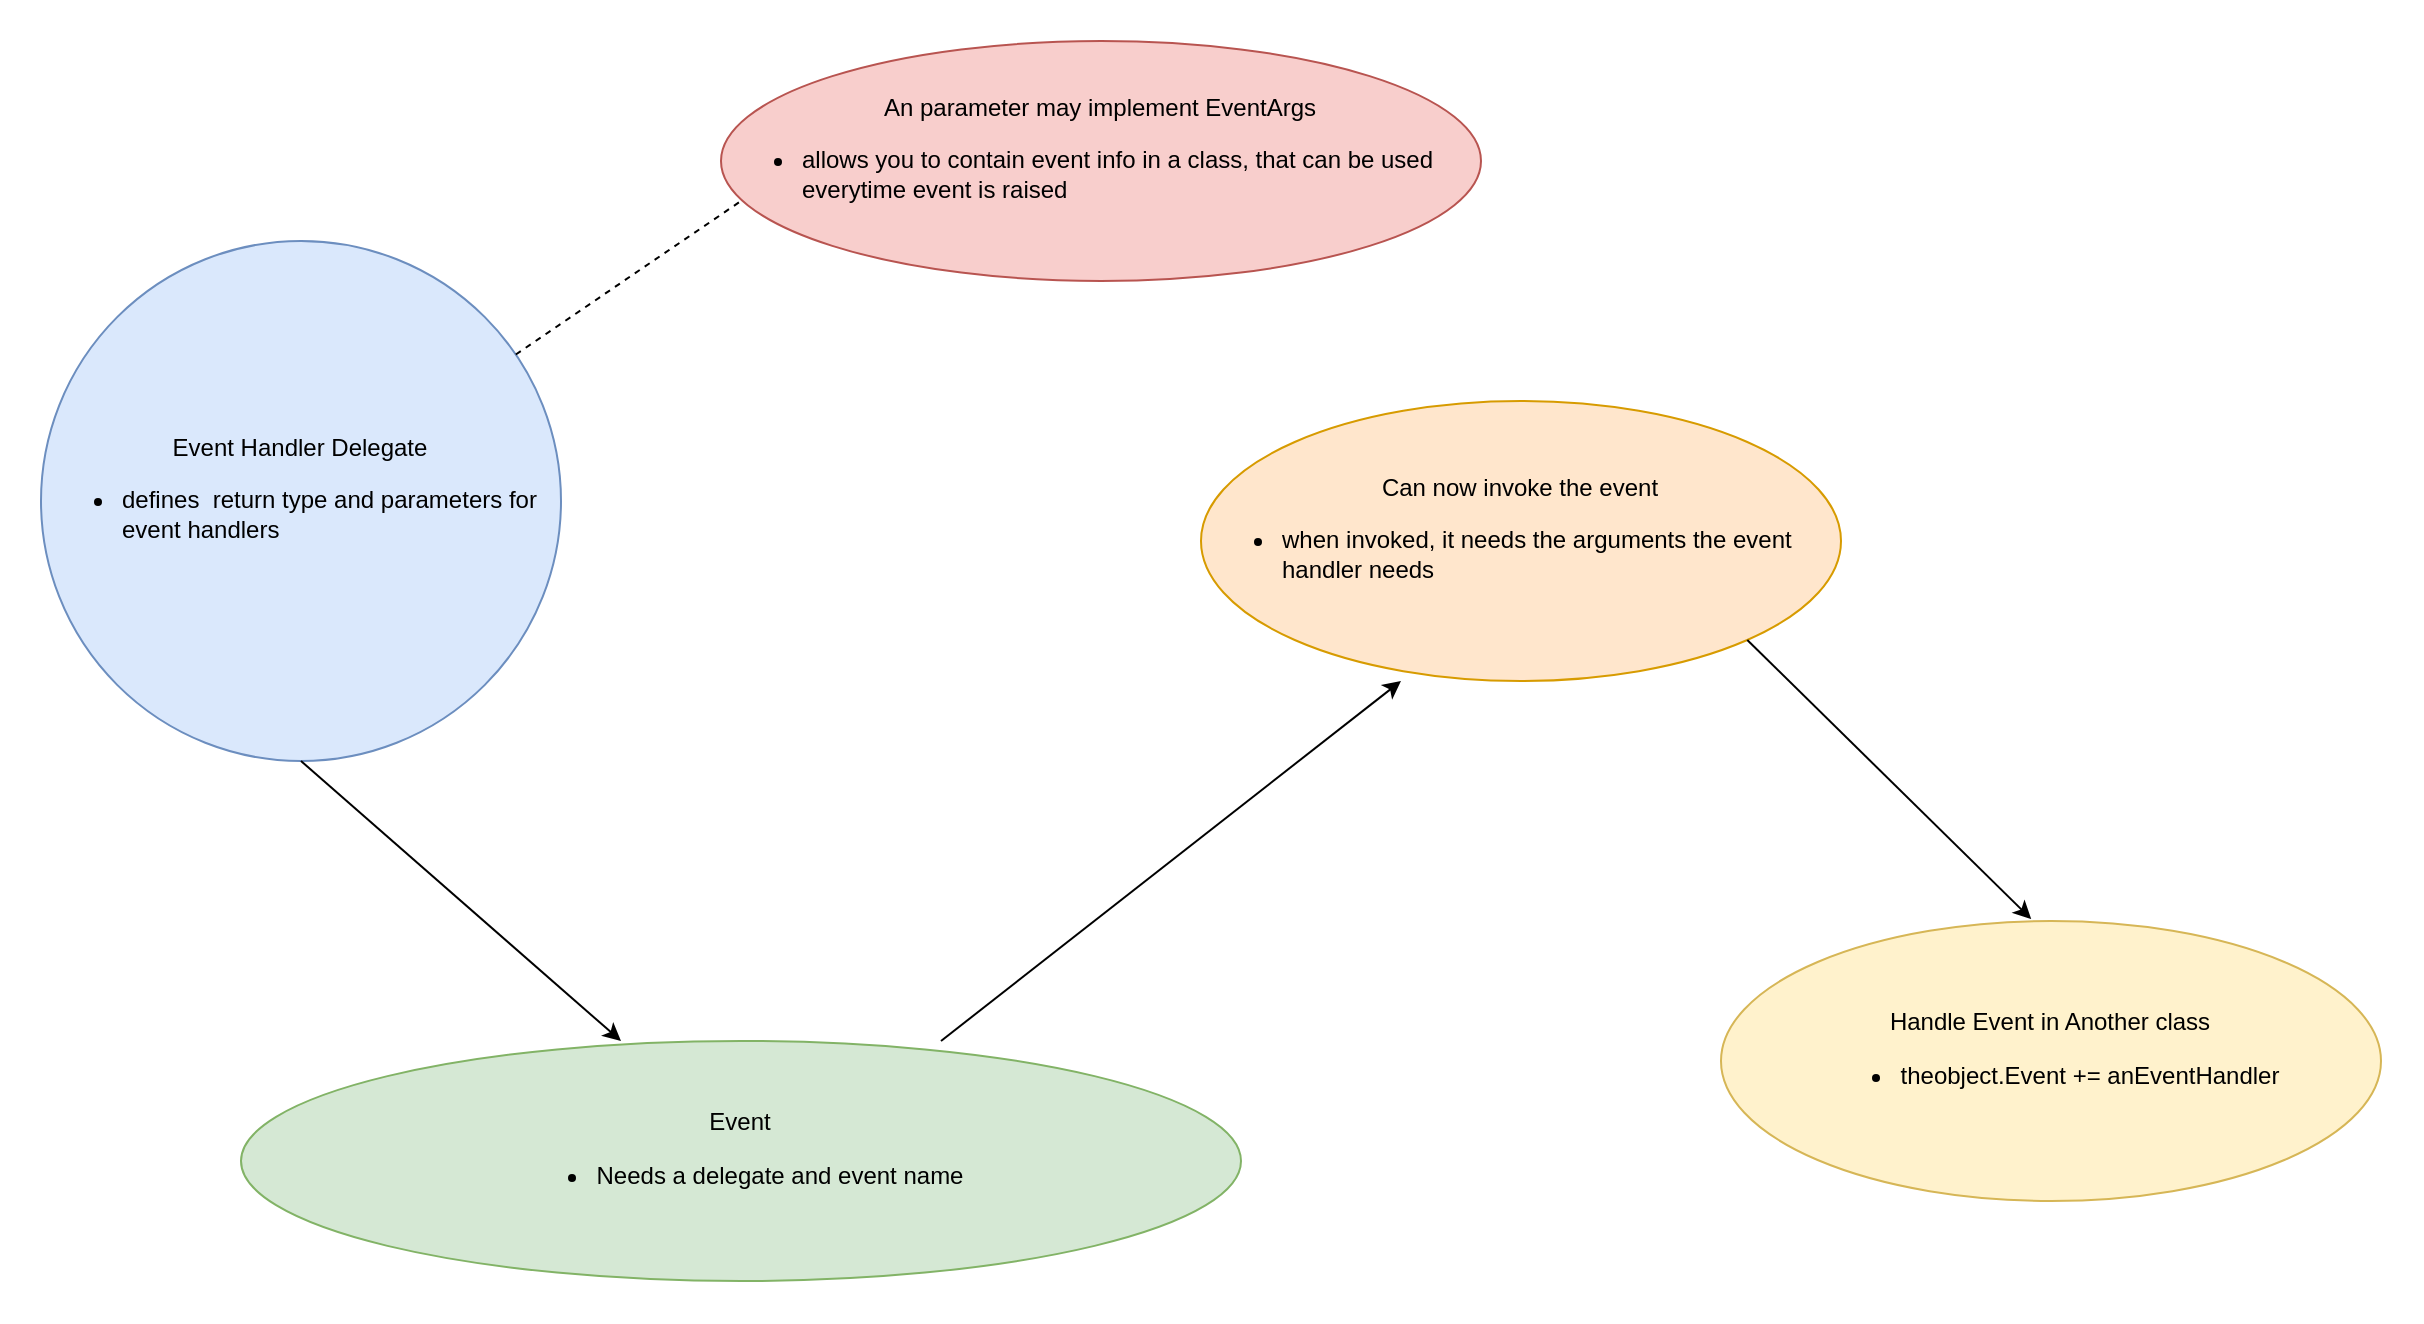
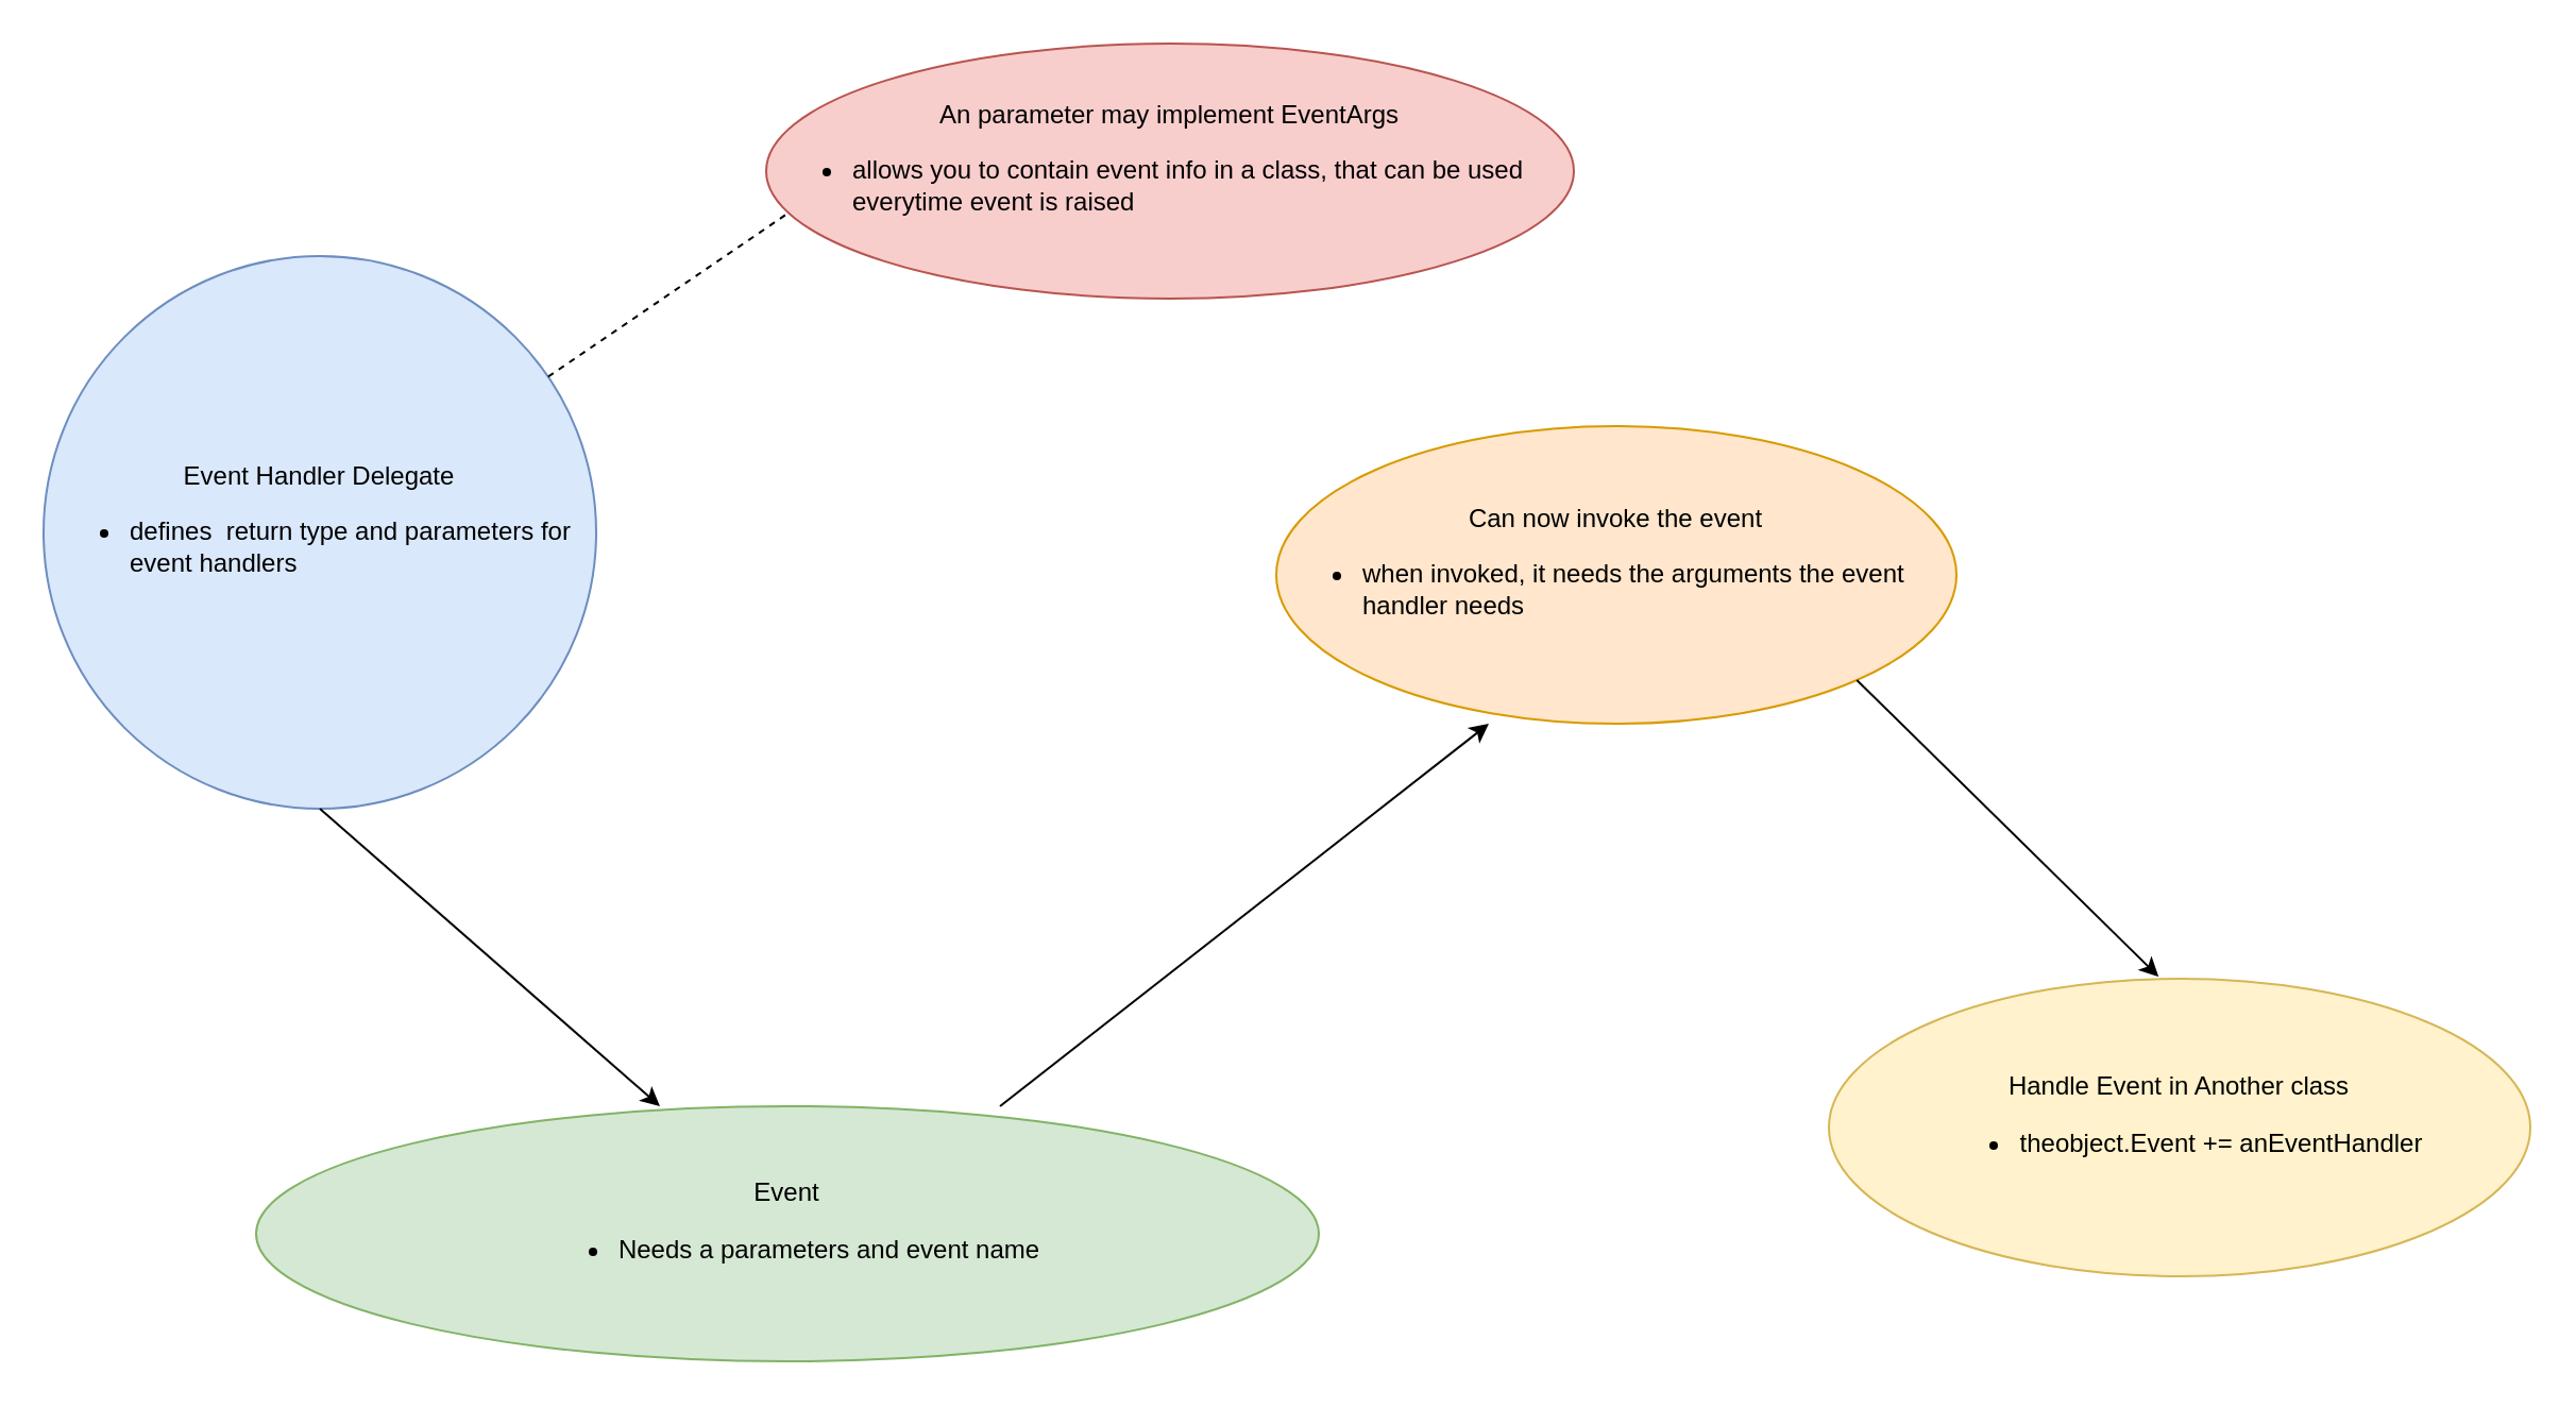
- <mxCell id="4" value="&lt;div&gt;Event&lt;/div&gt;&lt;div align=&quot;left&quot;&gt;&lt;ul&gt;&lt;li&gt;Needs a delegate and event name&lt;br&gt;&lt;/li&gt;&lt;/ul&gt;&lt;/div&gt;" style="ellipse;whiteSpace=wrap;html=1;fillColor=#d5e8d4;strokeColor=#82b366;" vertex="1" parent="1"><mxGeometry x="120" y="520" width="500" height="120" as="geometry" /></mxCell>
+ <mxCell id="4" value="&lt;div&gt;Event&lt;/div&gt;&lt;div align=&quot;left&quot;&gt;&lt;ul&gt;&lt;li&gt;Needs a parameters and event name&lt;br&gt;&lt;/li&gt;&lt;/ul&gt;&lt;/div&gt;" style="ellipse;whiteSpace=wrap;html=1;fillColor=#d5e8d4;strokeColor=#82b366;" vertex="1" parent="1"><mxGeometry x="120" y="520" width="500" height="120" as="geometry" /></mxCell>
